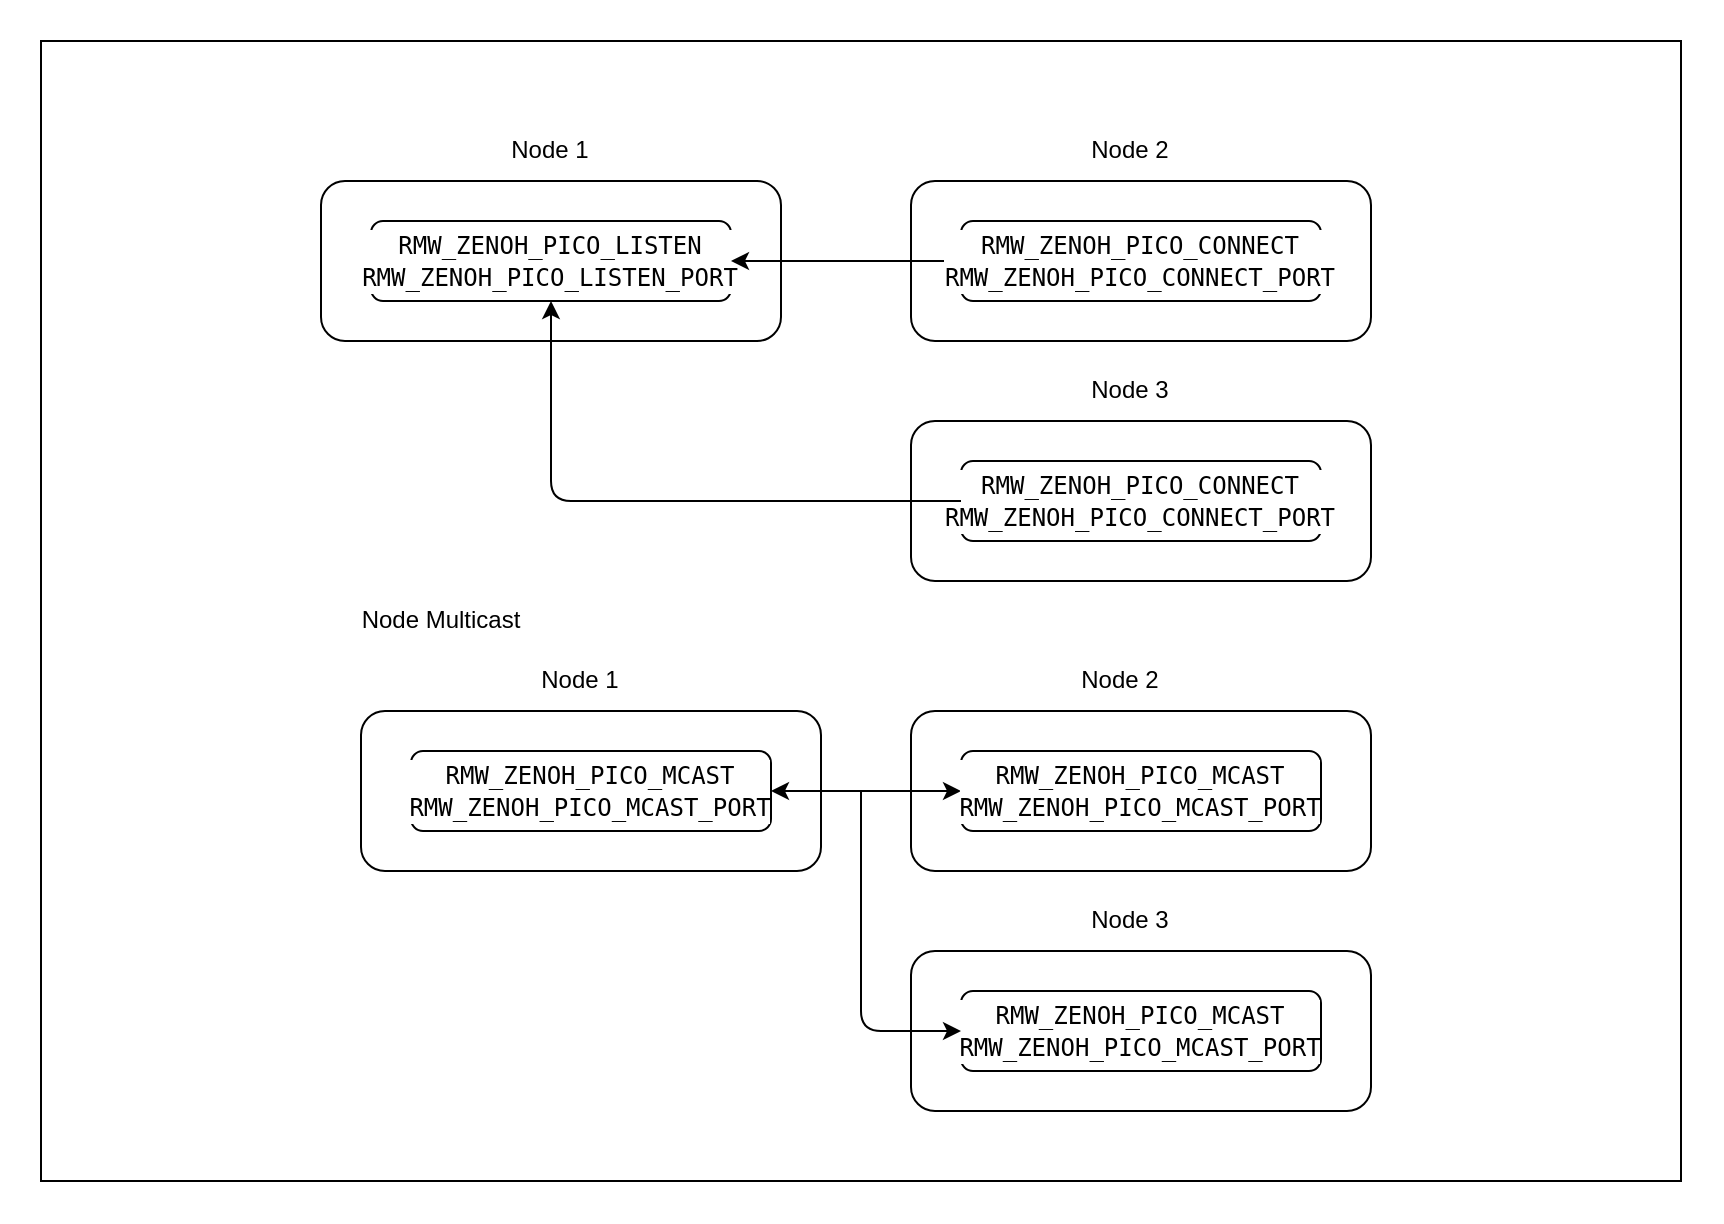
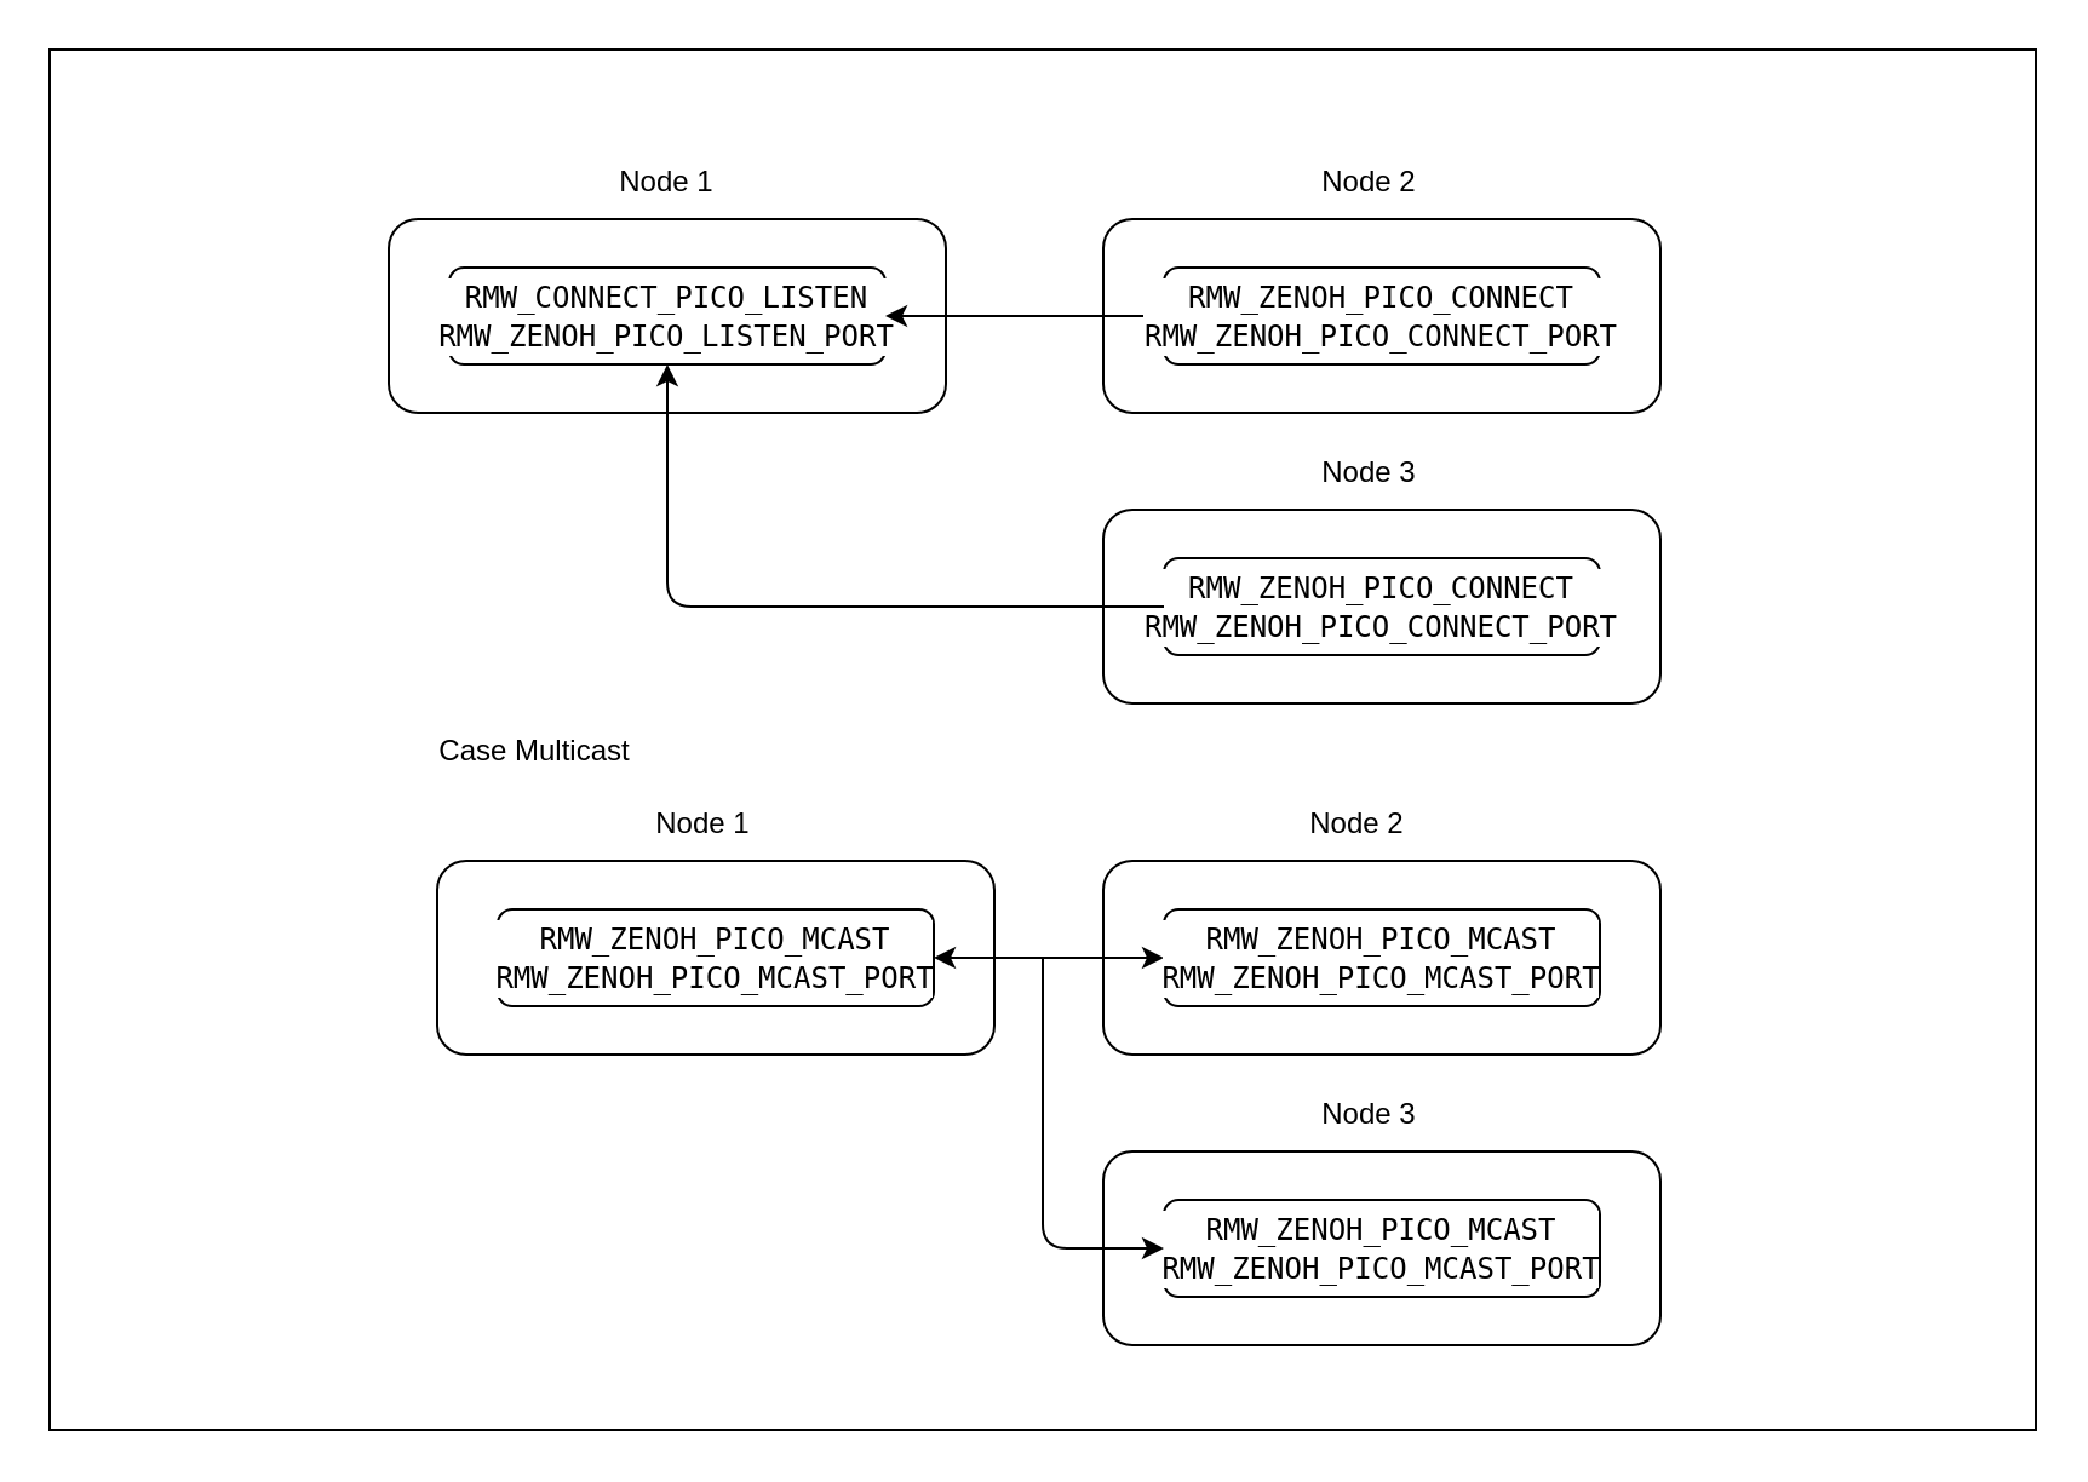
- <mxCell id="6" value="&lt;div style=&quot;background-color: rgb(255, 255, 255); font-family: &amp;quot;Droid Sans Mono&amp;quot;, &amp;quot;monospace&amp;quot;, monospace; line-height: 16px; white-space: pre;&quot;&gt;&lt;span&gt;&lt;font style=&quot;color: rgb(0, 0, 0);&quot;&gt;RMW_ZENOH_PICO_LISTEN&lt;/font&gt;&lt;/span&gt;&lt;/div&gt;&lt;div style=&quot;background-color: rgb(255, 255, 255); font-family: &amp;quot;Droid Sans Mono&amp;quot;, &amp;quot;monospace&amp;quot;, monospace; line-height: 16px; white-space: pre; color: rgb(59, 59, 59);&quot;&gt;&lt;div style=&quot;line-height: 16px; color: rgb(59, 59, 59);&quot;&gt;&lt;span style=&quot;color: rgb(0, 128, 0);&quot;&gt;&lt;font style=&quot;color: rgb(0, 0, 0);&quot;&gt;RMW_ZENOH_PICO_LISTEN_PORT&lt;/font&gt;&lt;/span&gt;&lt;/div&gt;&lt;/div&gt;" style="rounded=1;whiteSpace=wrap;html=1;align=center;" parent="1" vertex="1"><mxGeometry x="185" y="110" width="180" height="40" as="geometry" /></mxCell>
+ <mxCell id="6" value="&lt;div style=&quot;background-color: rgb(255, 255, 255); font-family: &amp;quot;Droid Sans Mono&amp;quot;, &amp;quot;monospace&amp;quot;, monospace; line-height: 16px; white-space: pre;&quot;&gt;&lt;span&gt;&lt;font style=&quot;color: rgb(0, 0, 0);&quot;&gt;RMW_CONNECT_PICO_LISTEN&lt;/font&gt;&lt;/span&gt;&lt;/div&gt;&lt;div style=&quot;background-color: rgb(255, 255, 255); font-family: &amp;quot;Droid Sans Mono&amp;quot;, &amp;quot;monospace&amp;quot;, monospace; line-height: 16px; white-space: pre; color: rgb(59, 59, 59);&quot;&gt;&lt;div style=&quot;line-height: 16px; color: rgb(59, 59, 59);&quot;&gt;&lt;span style=&quot;color: rgb(0, 128, 0);&quot;&gt;&lt;font style=&quot;color: rgb(0, 0, 0);&quot;&gt;RMW_ZENOH_PICO_LISTEN_PORT&lt;/font&gt;&lt;/span&gt;&lt;/div&gt;&lt;/div&gt;" style="rounded=1;whiteSpace=wrap;html=1;align=center;" parent="1" vertex="1"><mxGeometry x="185" y="110" width="180" height="40" as="geometry" /></mxCell>
- <mxCell id="20" value="Node Multicast" style="text;html=1;align=center;verticalAlign=middle;resizable=0;points=[];autosize=1;strokeColor=none;fillColor=none;" parent="1" vertex="1"><mxGeometry x="170" y="295" width="100" height="30" as="geometry" /></mxCell>
+ <mxCell id="20" value="Case Multicast" style="text;html=1;align=center;verticalAlign=middle;resizable=0;points=[];autosize=1;strokeColor=none;fillColor=none;" parent="1" vertex="1"><mxGeometry x="170" y="295" width="100" height="30" as="geometry" /></mxCell>
